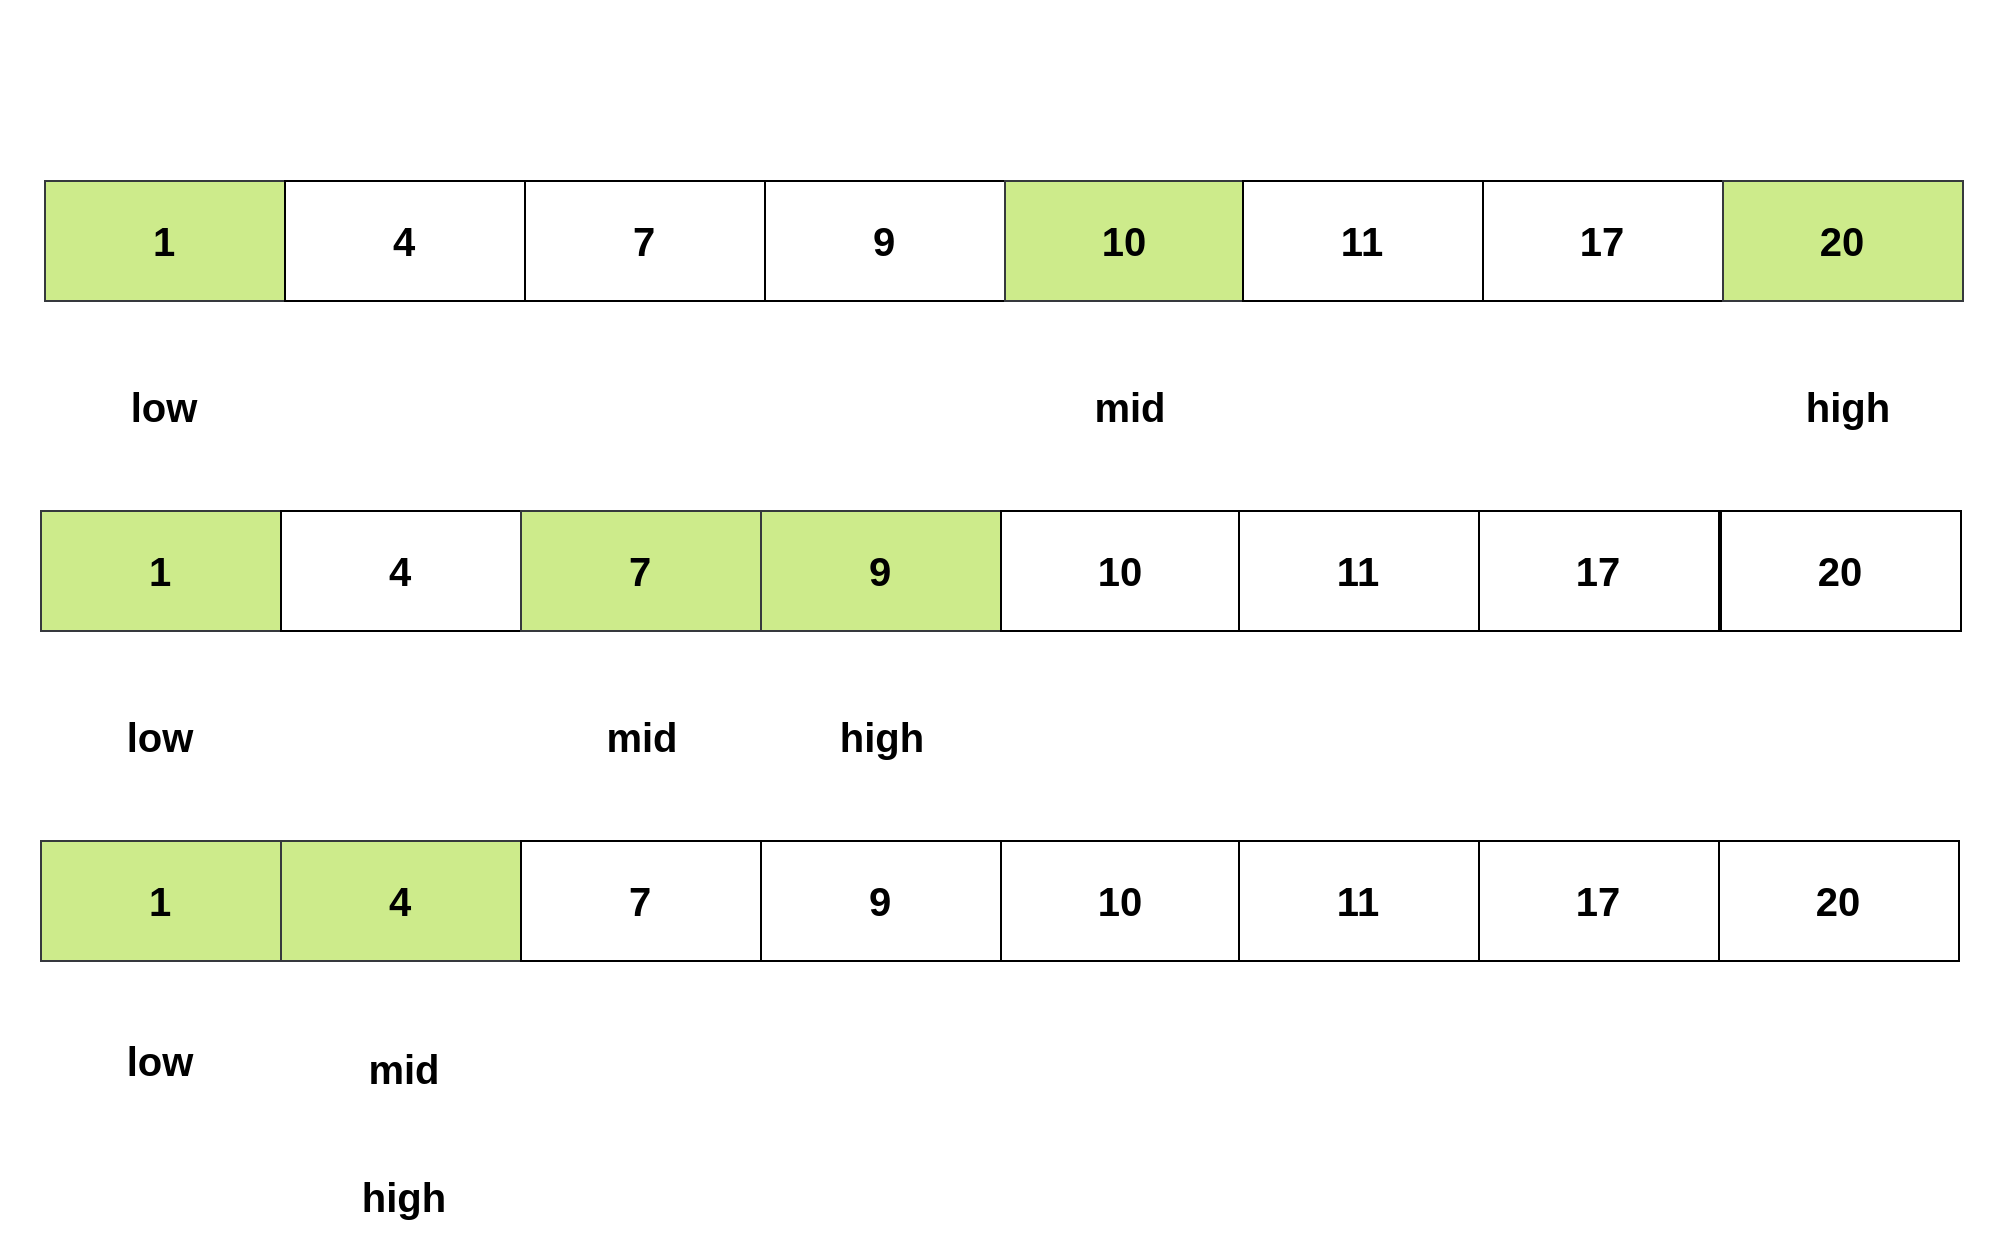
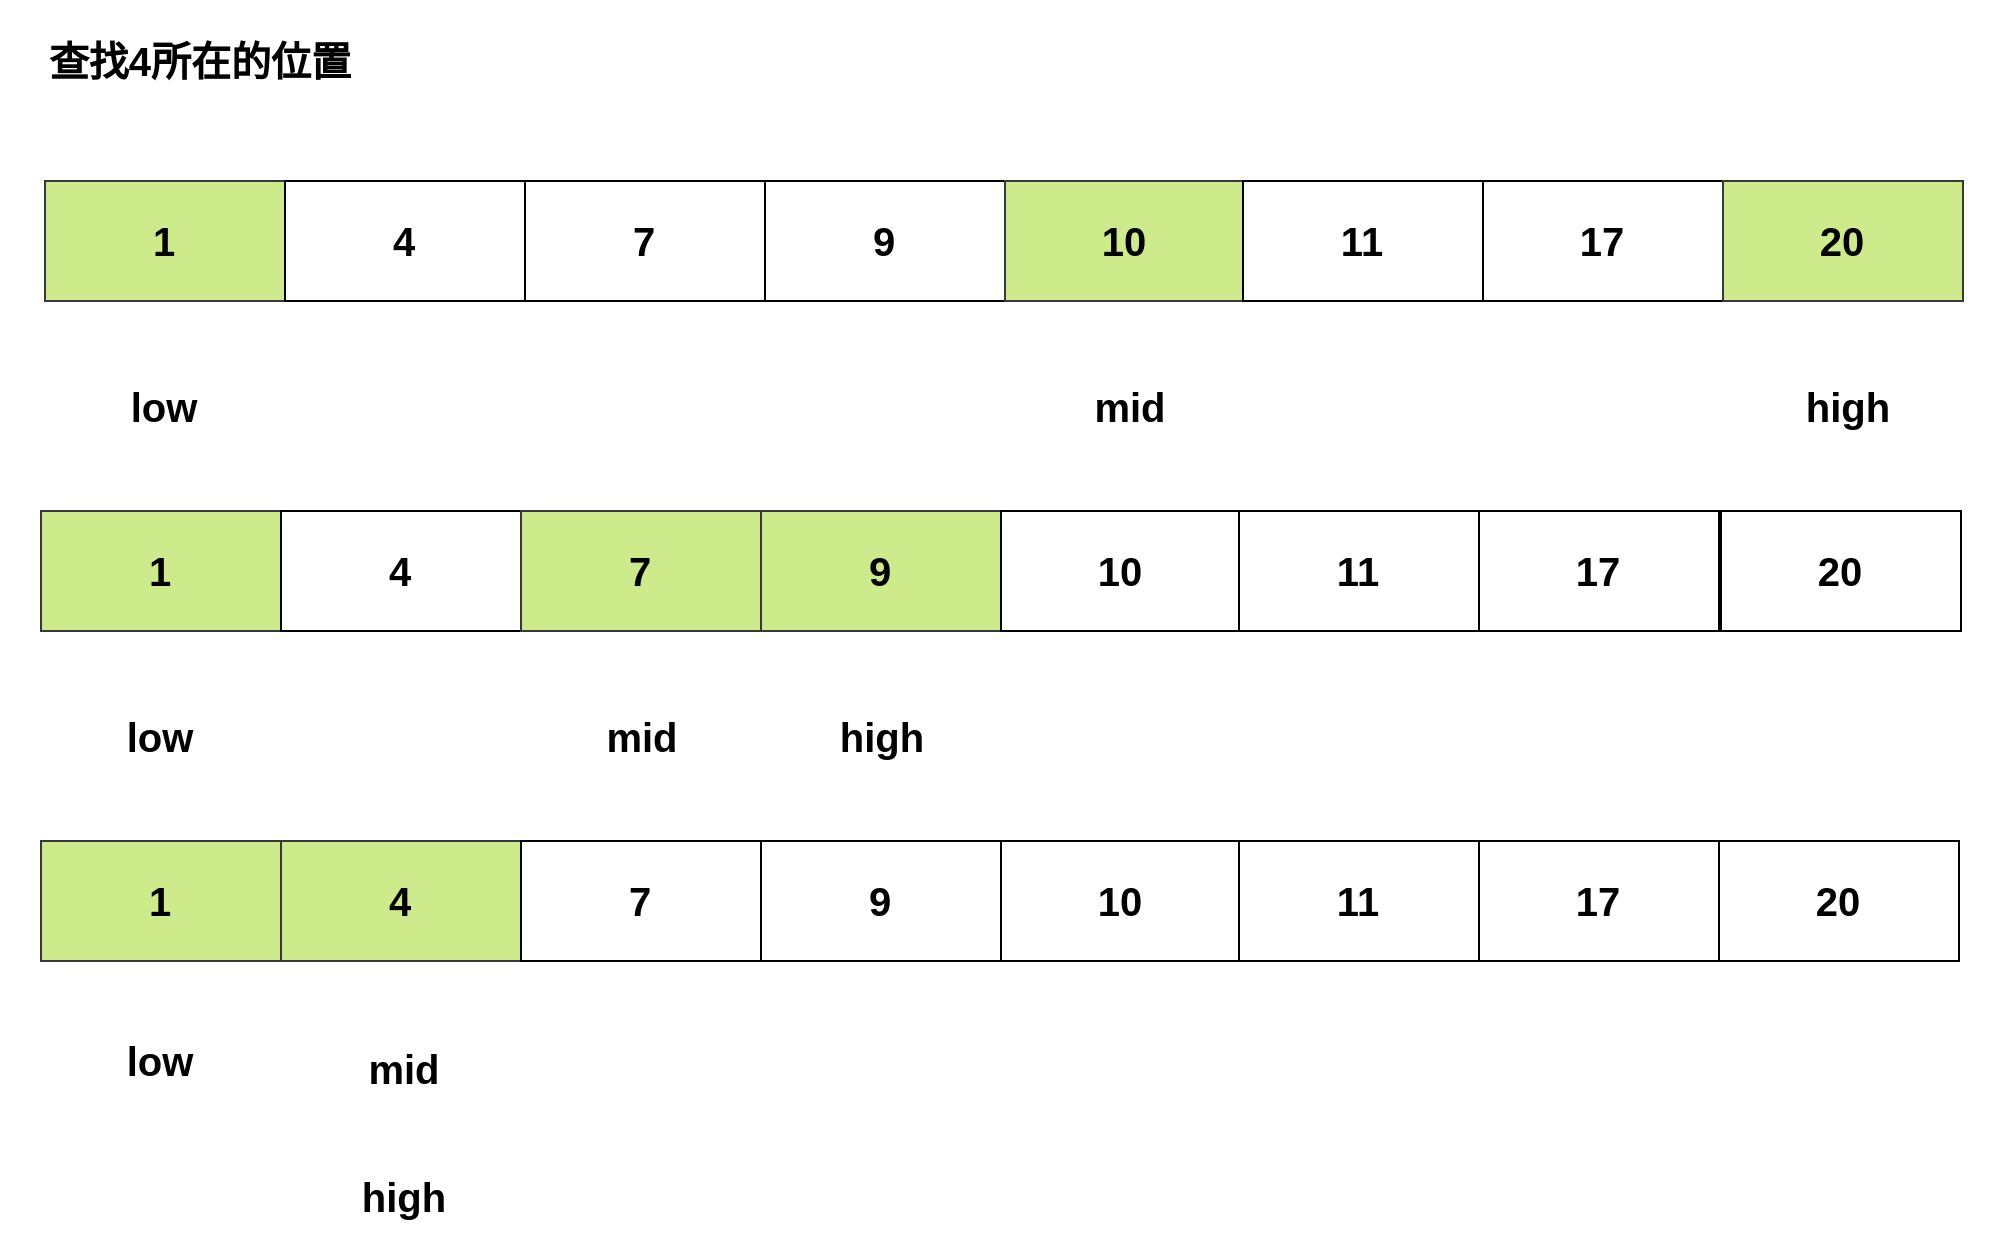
+ <mxCell id="5" value="查找4所在的位置" style="text;html=1;strokeColor=none;fillColor=none;align=center;verticalAlign=middle;whiteSpace=wrap;rounded=0;fontSize=20;fontStyle=1" parent="1" vertex="1"><mxGeometry x="20" y="20" width="160" height="20" as="geometry" /></mxCell>
